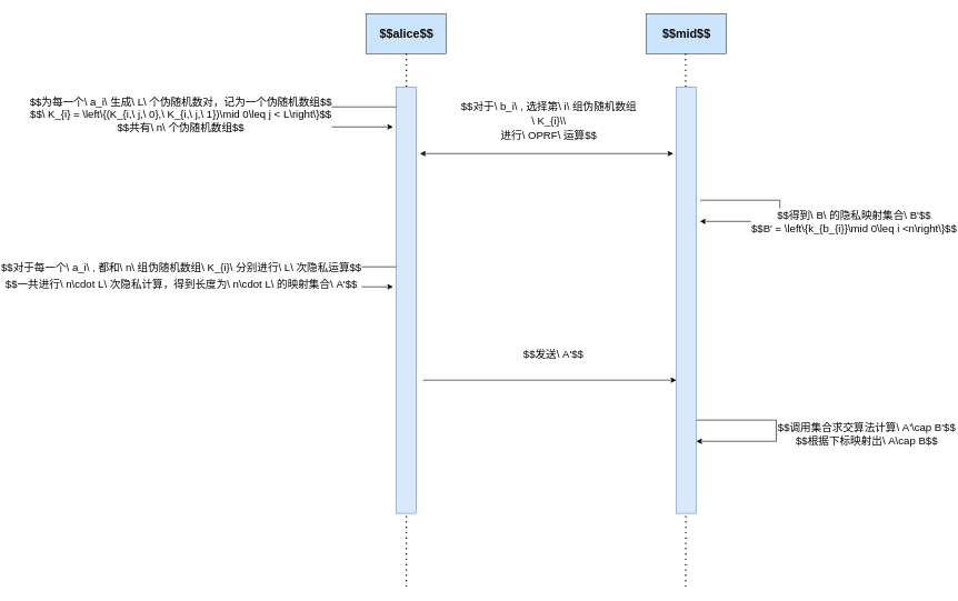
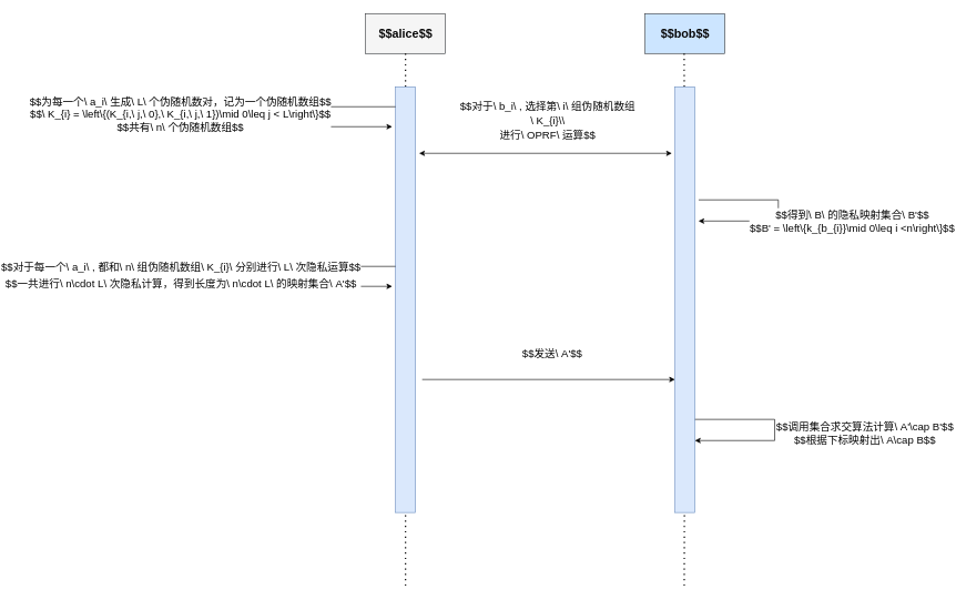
- <mxCell id="2" value="&lt;b&gt;&lt;font color=&quot;#080808&quot; style=&quot;font-size: 18px&quot;&gt;$$alice$$&lt;/font&gt;&lt;/b&gt;" style="rounded=0;whiteSpace=wrap;html=1;fillColor=#cce5ff;strokeColor=#36393d;" parent="1" vertex="1"><mxGeometry x="90.57" y="20" width="120" height="60" as="geometry" /></mxCell>
+ <mxCell id="2" value="&lt;b&gt;&lt;font color=&quot;#080808&quot; style=&quot;font-size: 18px&quot;&gt;$$alice$$&lt;/font&gt;&lt;/b&gt;" style="rounded=0;whiteSpace=wrap;html=1;fillColor=#f5f5f5;strokeColor=#36393d;" parent="1" vertex="1"><mxGeometry x="90.57" y="20" width="120" height="60" as="geometry" /></mxCell>
- <mxCell id="3" value="&lt;font color=&quot;#080808&quot; style=&quot;font-size: 18px&quot;&gt;&lt;b&gt;$$mid$$&lt;/b&gt;&lt;/font&gt;" style="rounded=0;whiteSpace=wrap;html=1;fillColor=#cce5ff;strokeColor=#36393d;" parent="1" vertex="1"><mxGeometry x="510.57" y="20" width="120" height="60" as="geometry" /></mxCell>
+ <mxCell id="3" value="&lt;font color=&quot;#080808&quot; style=&quot;font-size: 18px&quot;&gt;&lt;b&gt;$$bob$$&lt;/b&gt;&lt;/font&gt;" style="rounded=0;whiteSpace=wrap;html=1;fillColor=#cce5ff;strokeColor=#36393d;" parent="1" vertex="1"><mxGeometry x="510.57" y="20" width="120" height="60" as="geometry" /></mxCell>
